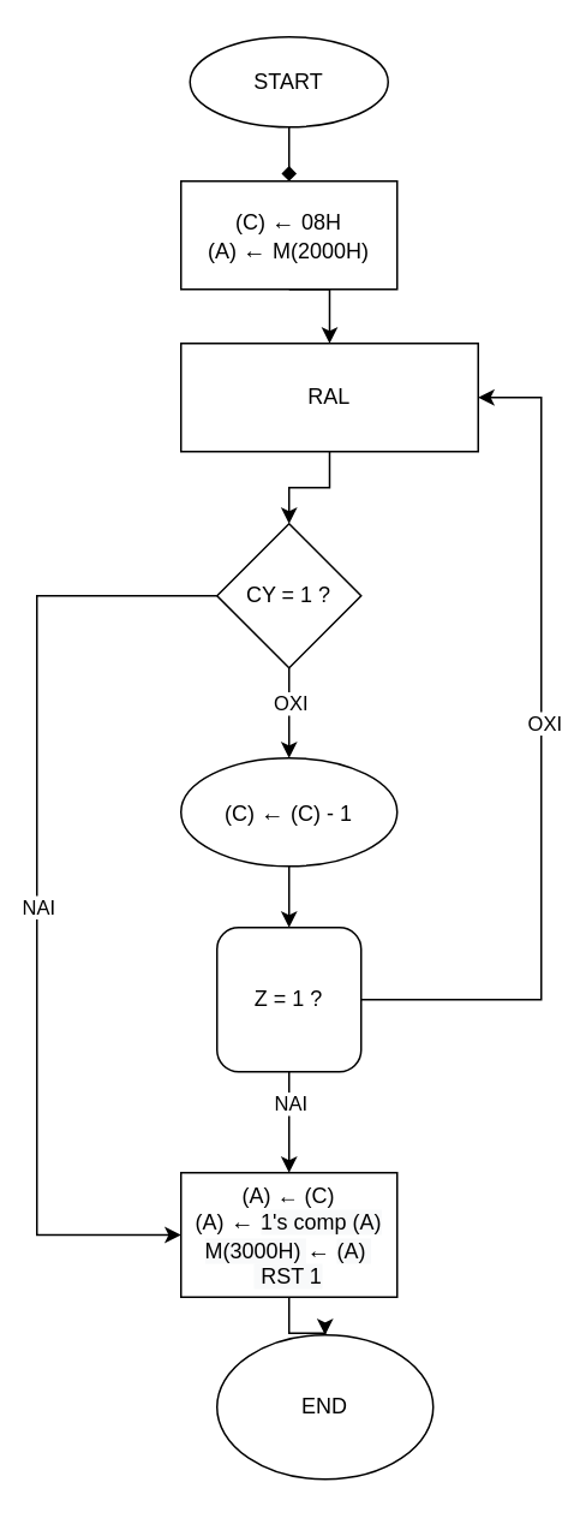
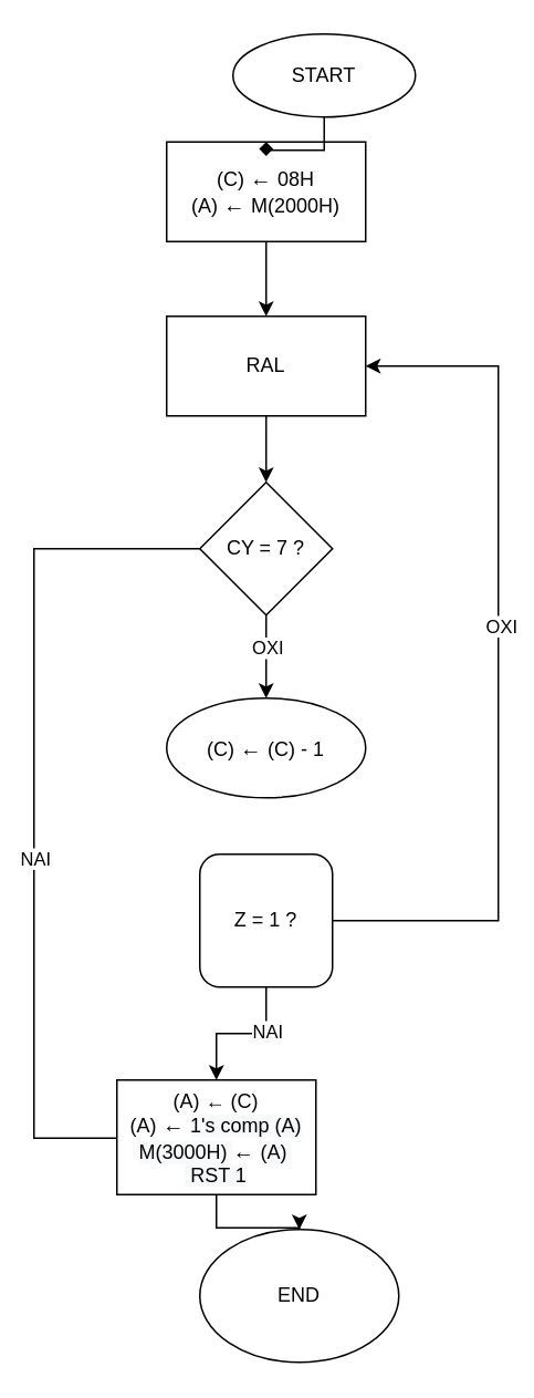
- <mxCell id="12" value="START" style="ellipse;whiteSpace=wrap;html=1;" parent="1" vertex="1"><mxGeometry x="105" y="20" width="110" height="50" as="geometry" /></mxCell>
+ <mxCell id="12" value="START" style="ellipse;whiteSpace=wrap;html=1;" parent="1" vertex="1"><mxGeometry x="140" y="20" width="110" height="50" as="geometry" /></mxCell>
- <mxCell id="2" value="(C) &lt;span style=&quot;font-family: &amp;#34;arial unicode ms&amp;#34; , &amp;#34;lucida sans unicode&amp;#34; , sans-serif ; background-color: rgb(255 , 255 , 255)&quot;&gt;&lt;font style=&quot;font-size: 13px&quot;&gt;←&amp;nbsp;&lt;/font&gt;&lt;/span&gt;08H&lt;br&gt;(A)&amp;nbsp;&lt;span style=&quot;font-family: &amp;#34;arial unicode ms&amp;#34; , &amp;#34;lucida sans unicode&amp;#34; , sans-serif ; font-size: 13px ; background-color: rgb(255 , 255 , 255)&quot;&gt;←&amp;nbsp;&lt;/span&gt;M(2000H)" style="whiteSpace=wrap;html=1;" parent="1" vertex="1"><mxGeometry x="100" y="100" width="120" height="60" as="geometry" /></mxCell>
+ <mxCell id="2" value="(C) &lt;span style=&quot;font-family: &amp;#34;arial unicode ms&amp;#34; , &amp;#34;lucida sans unicode&amp;#34; , sans-serif ; background-color: rgb(255 , 255 , 255)&quot;&gt;&lt;font style=&quot;font-size: 13px&quot;&gt;←&amp;nbsp;&lt;/font&gt;&lt;/span&gt;08H&lt;br&gt;(A)&amp;nbsp;&lt;span style=&quot;font-family: &amp;#34;arial unicode ms&amp;#34; , &amp;#34;lucida sans unicode&amp;#34; , sans-serif ; font-size: 13px ; background-color: rgb(255 , 255 , 255)&quot;&gt;←&amp;nbsp;&lt;/span&gt;M(2000H)" style="whiteSpace=wrap;html=1;" parent="1" vertex="1"><mxGeometry x="100" y="85" width="120" height="60" as="geometry" /></mxCell>
- <mxCell id="5" value="RAL" style="whiteSpace=wrap;html=1;" parent="1" vertex="1"><mxGeometry x="100" y="190" width="165" height="60" as="geometry" /></mxCell>
+ <mxCell id="5" value="RAL" style="whiteSpace=wrap;html=1;" parent="1" vertex="1"><mxGeometry x="100" y="190" width="120" height="60" as="geometry" /></mxCell>
- <mxCell id="10" value="CY = 1 ?" style="rhombus;whiteSpace=wrap;html=1;" parent="1" vertex="1"><mxGeometry x="120" y="290" width="80" height="80" as="geometry" /></mxCell>
+ <mxCell id="10" value="CY = 7 ?" style="rhombus;whiteSpace=wrap;html=1;" parent="1" vertex="1"><mxGeometry x="120" y="290" width="80" height="80" as="geometry" /></mxCell>
- <mxCell id="13" value="" style="edgeStyle=orthogonalEdgeStyle;rounded=0;orthogonalLoop=1;jettySize=auto;html=1;" parent="1" source="14" target="19" edge="1"><mxGeometry relative="1" as="geometry" /></mxCell>
- <mxCell id="21" value="&lt;font style=&quot;font-size: 12px&quot;&gt;&lt;span style=&quot;color: rgb(0 , 0 , 0) ; font-family: &amp;#34;helvetica&amp;#34; ; font-style: normal ; font-weight: 400 ; letter-spacing: normal ; text-align: center ; text-indent: 0px ; text-transform: none ; word-spacing: 0px ; background-color: rgb(255 , 255 , 255)&quot;&gt;&lt;font style=&quot;font-size: 12px&quot;&gt;(A)&amp;nbsp;&lt;/font&gt;&lt;/span&gt;&lt;span style=&quot;font-family: &amp;#34;arial unicode ms&amp;#34; , &amp;#34;lucida sans unicode&amp;#34; , sans-serif ; background-color: rgb(255 , 255 , 255)&quot;&gt;← (C)&lt;/span&gt;&lt;/font&gt;&lt;span style=&quot;color: rgb(0 , 0 , 0) ; font-family: &amp;#34;helvetica&amp;#34; ; font-size: 12px ; font-style: normal ; font-weight: 400 ; letter-spacing: normal ; text-align: center ; text-indent: 0px ; text-transform: none ; word-spacing: 0px ; background-color: rgb(255 , 255 , 255)&quot;&gt;&lt;font style=&quot;font-size: 12px&quot;&gt;&lt;br&gt;(A)&lt;/font&gt;&lt;/span&gt;&lt;span style=&quot;font-style: normal ; font-weight: 400 ; letter-spacing: normal ; text-align: center ; text-indent: 0px ; text-transform: none ; word-spacing: 0px ; color: rgb(66 , 66 , 66) ; font-family: &amp;#34;arial unicode ms&amp;#34; , &amp;#34;lucida sans unicode&amp;#34; , sans-serif ; font-size: 13px ; background-color: rgb(255 , 255 , 255)&quot;&gt;&lt;span&gt;&amp;nbsp;&lt;/span&gt;&lt;/span&gt;&lt;span style=&quot;color: rgb(0 , 0 , 0) ; font-style: normal ; font-weight: 400 ; letter-spacing: normal ; text-align: center ; text-indent: 0px ; text-transform: none ; word-spacing: 0px ; font-family: &amp;#34;arial unicode ms&amp;#34; , &amp;#34;lucida sans unicode&amp;#34; , sans-serif ; font-size: 13px ; background-color: rgb(255 , 255 , 255)&quot;&gt;←&lt;/span&gt;&lt;span style=&quot;font-style: normal ; font-weight: 400 ; letter-spacing: normal ; text-align: center ; text-indent: 0px ; text-transform: none ; word-spacing: 0px ; color: rgb(66 , 66 , 66) ; font-family: &amp;#34;arial unicode ms&amp;#34; , &amp;#34;lucida sans unicode&amp;#34; , sans-serif ; font-size: 13px ; background-color: rgb(255 , 255 , 255)&quot;&gt;&amp;nbsp;&lt;/span&gt;&lt;span style=&quot;color: rgb(0 , 0 , 0) ; font-family: &amp;#34;helvetica&amp;#34; ; font-size: 12px ; font-style: normal ; font-weight: 400 ; letter-spacing: normal ; text-align: center ; text-indent: 0px ; text-transform: none ; word-spacing: 0px ; background-color: rgb(248 , 249 , 250)&quot;&gt;1's comp (A) M(3000H)&amp;nbsp;&lt;/span&gt;&lt;span style=&quot;color: rgb(0 , 0 , 0) ; font-style: normal ; font-weight: 400 ; letter-spacing: normal ; text-align: center ; text-indent: 0px ; text-transform: none ; word-spacing: 0px ; font-family: &amp;#34;arial unicode ms&amp;#34; , &amp;#34;lucida sans unicode&amp;#34; , sans-serif ; font-size: 13px ; background-color: rgb(255 , 255 , 255)&quot;&gt;←&lt;/span&gt;&lt;span style=&quot;font-style: normal ; font-weight: 400 ; letter-spacing: normal ; text-align: center ; text-indent: 0px ; text-transform: none ; word-spacing: 0px ; color: rgb(66 , 66 , 66) ; font-family: &amp;#34;arial unicode ms&amp;#34; , &amp;#34;lucida sans unicode&amp;#34; , sans-serif ; font-size: 13px ; background-color: rgb(255 , 255 , 255)&quot;&gt;&amp;nbsp;&lt;/span&gt;&lt;span style=&quot;color: rgb(0 , 0 , 0) ; font-family: &amp;#34;helvetica&amp;#34; ; font-size: 12px ; font-style: normal ; font-weight: 400 ; letter-spacing: normal ; text-align: center ; text-indent: 0px ; text-transform: none ; word-spacing: 0px ; background-color: rgb(248 , 249 , 250)&quot;&gt;(A)&amp;nbsp; &amp;nbsp;RST 1&lt;/span&gt;" style="whiteSpace=wrap;html=1;" parent="1" vertex="1"><mxGeometry x="100" y="650" width="120" height="69" as="geometry" /></mxCell>
+ <mxCell id="21" value="&lt;font style=&quot;font-size: 12px&quot;&gt;&lt;span style=&quot;color: rgb(0 , 0 , 0) ; font-family: &amp;#34;helvetica&amp;#34; ; font-style: normal ; font-weight: 400 ; letter-spacing: normal ; text-align: center ; text-indent: 0px ; text-transform: none ; word-spacing: 0px ; background-color: rgb(255 , 255 , 255)&quot;&gt;&lt;font style=&quot;font-size: 12px&quot;&gt;(A)&amp;nbsp;&lt;/font&gt;&lt;/span&gt;&lt;span style=&quot;font-family: &amp;#34;arial unicode ms&amp;#34; , &amp;#34;lucida sans unicode&amp;#34; , sans-serif ; background-color: rgb(255 , 255 , 255)&quot;&gt;← (C)&lt;/span&gt;&lt;/font&gt;&lt;span style=&quot;color: rgb(0 , 0 , 0) ; font-family: &amp;#34;helvetica&amp;#34; ; font-size: 12px ; font-style: normal ; font-weight: 400 ; letter-spacing: normal ; text-align: center ; text-indent: 0px ; text-transform: none ; word-spacing: 0px ; background-color: rgb(255 , 255 , 255)&quot;&gt;&lt;font style=&quot;font-size: 12px&quot;&gt;&lt;br&gt;(A)&lt;/font&gt;&lt;/span&gt;&lt;span style=&quot;font-style: normal ; font-weight: 400 ; letter-spacing: normal ; text-align: center ; text-indent: 0px ; text-transform: none ; word-spacing: 0px ; color: rgb(66 , 66 , 66) ; font-family: &amp;#34;arial unicode ms&amp;#34; , &amp;#34;lucida sans unicode&amp;#34; , sans-serif ; font-size: 13px ; background-color: rgb(255 , 255 , 255)&quot;&gt;&lt;span&gt;&amp;nbsp;&lt;/span&gt;&lt;/span&gt;&lt;span style=&quot;color: rgb(0 , 0 , 0) ; font-style: normal ; font-weight: 400 ; letter-spacing: normal ; text-align: center ; text-indent: 0px ; text-transform: none ; word-spacing: 0px ; font-family: &amp;#34;arial unicode ms&amp;#34; , &amp;#34;lucida sans unicode&amp;#34; , sans-serif ; font-size: 13px ; background-color: rgb(255 , 255 , 255)&quot;&gt;←&lt;/span&gt;&lt;span style=&quot;font-style: normal ; font-weight: 400 ; letter-spacing: normal ; text-align: center ; text-indent: 0px ; text-transform: none ; word-spacing: 0px ; color: rgb(66 , 66 , 66) ; font-family: &amp;#34;arial unicode ms&amp;#34; , &amp;#34;lucida sans unicode&amp;#34; , sans-serif ; font-size: 13px ; background-color: rgb(255 , 255 , 255)&quot;&gt;&amp;nbsp;&lt;/span&gt;&lt;span style=&quot;color: rgb(0 , 0 , 0) ; font-family: &amp;#34;helvetica&amp;#34; ; font-size: 12px ; font-style: normal ; font-weight: 400 ; letter-spacing: normal ; text-align: center ; text-indent: 0px ; text-transform: none ; word-spacing: 0px ; background-color: rgb(248 , 249 , 250)&quot;&gt;1's comp (A) M(3000H)&amp;nbsp;&lt;/span&gt;&lt;span style=&quot;color: rgb(0 , 0 , 0) ; font-style: normal ; font-weight: 400 ; letter-spacing: normal ; text-align: center ; text-indent: 0px ; text-transform: none ; word-spacing: 0px ; font-family: &amp;#34;arial unicode ms&amp;#34; , &amp;#34;lucida sans unicode&amp;#34; , sans-serif ; font-size: 13px ; background-color: rgb(255 , 255 , 255)&quot;&gt;←&lt;/span&gt;&lt;span style=&quot;font-style: normal ; font-weight: 400 ; letter-spacing: normal ; text-align: center ; text-indent: 0px ; text-transform: none ; word-spacing: 0px ; color: rgb(66 , 66 , 66) ; font-family: &amp;#34;arial unicode ms&amp;#34; , &amp;#34;lucida sans unicode&amp;#34; , sans-serif ; font-size: 13px ; background-color: rgb(255 , 255 , 255)&quot;&gt;&amp;nbsp;&lt;/span&gt;&lt;span style=&quot;color: rgb(0 , 0 , 0) ; font-family: &amp;#34;helvetica&amp;#34; ; font-size: 12px ; font-style: normal ; font-weight: 400 ; letter-spacing: normal ; text-align: center ; text-indent: 0px ; text-transform: none ; word-spacing: 0px ; background-color: rgb(248 , 249 , 250)&quot;&gt;(A)&amp;nbsp; &amp;nbsp;RST 1&lt;/span&gt;" style="whiteSpace=wrap;html=1;" parent="1" vertex="1"><mxGeometry x="70" y="650" width="120" height="69" as="geometry" /></mxCell>
